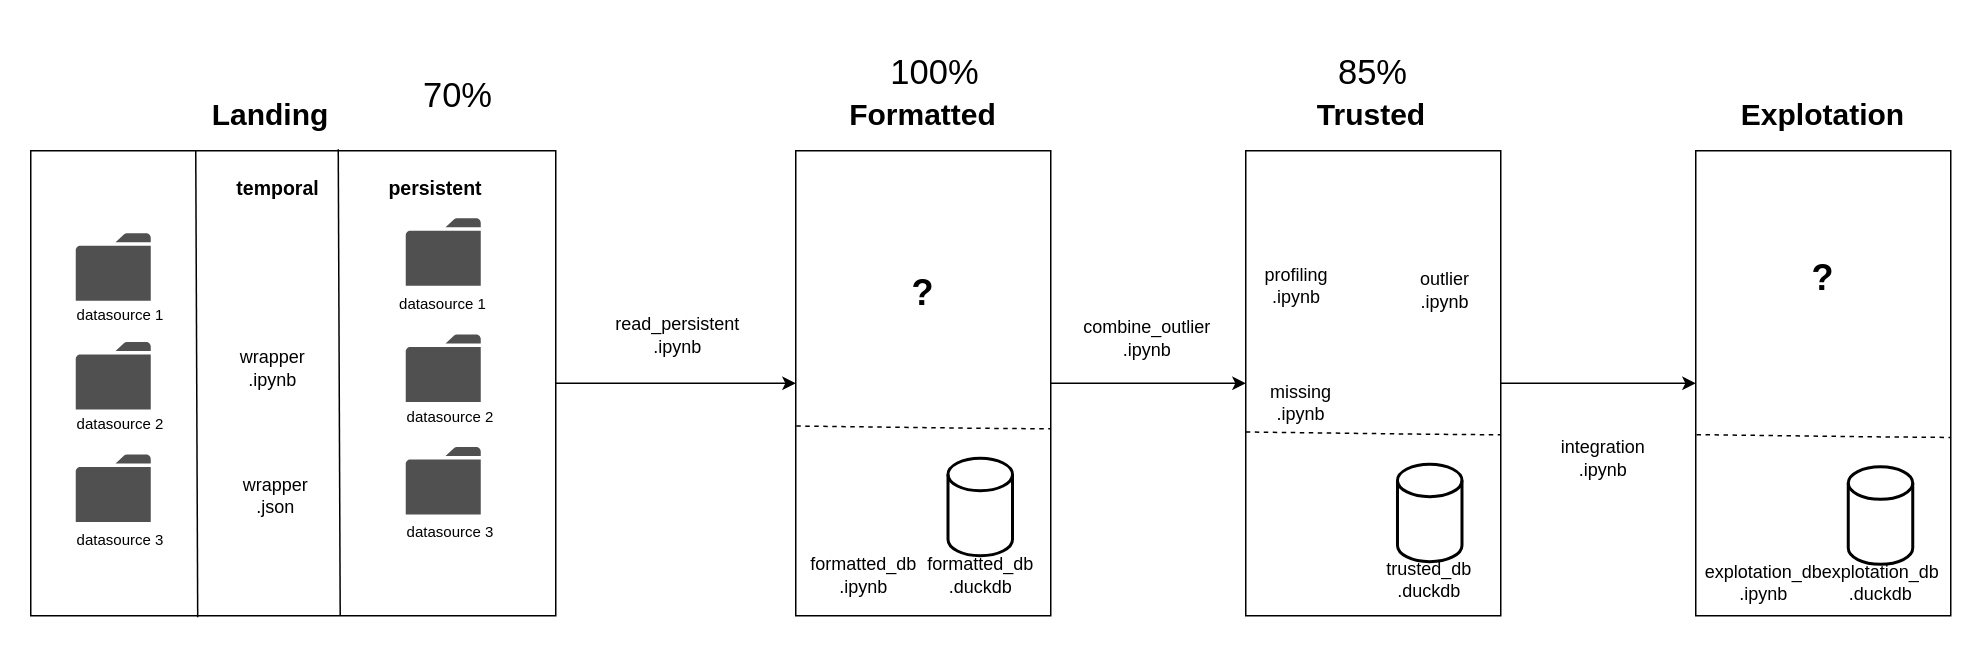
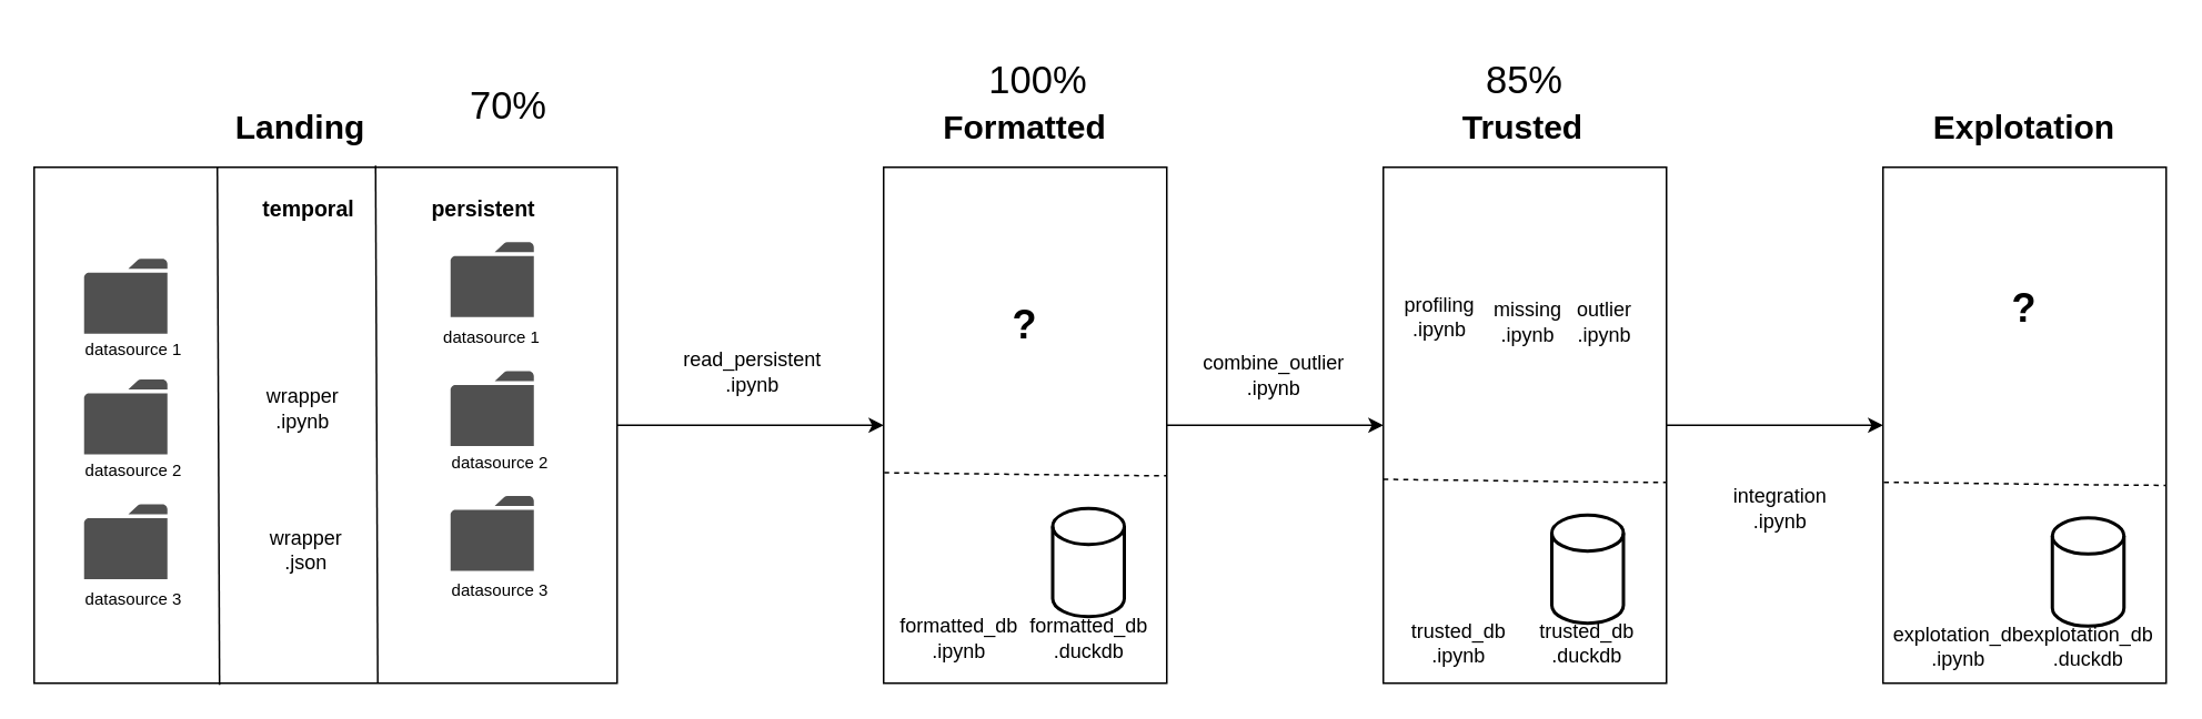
- <mxCell id="18" value="missing&lt;br&gt;.ipynb" style="text;html=1;strokeColor=none;fillColor=none;align=center;verticalAlign=middle;whiteSpace=wrap;rounded=0;" vertex="1" parent="1"><mxGeometry x="846.16" y="257.5" width="41.5" height="20" as="geometry" /></mxCell>
+ <mxCell id="18" value="missing&lt;br&gt;.ipynb" style="text;html=1;strokeColor=none;fillColor=none;align=center;verticalAlign=middle;whiteSpace=wrap;rounded=0;" vertex="1" parent="1"><mxGeometry x="896.16" y="182.5" width="41.5" height="20" as="geometry" /></mxCell>
+ <mxCell id="57" value="trusted_db&lt;br&gt;.ipynb" style="text;html=1;strokeColor=none;fillColor=none;align=center;verticalAlign=middle;whiteSpace=wrap;rounded=0;" vertex="1" parent="1"><mxGeometry x="846.66" y="373.98" width="57" height="25" as="geometry" /></mxCell>
